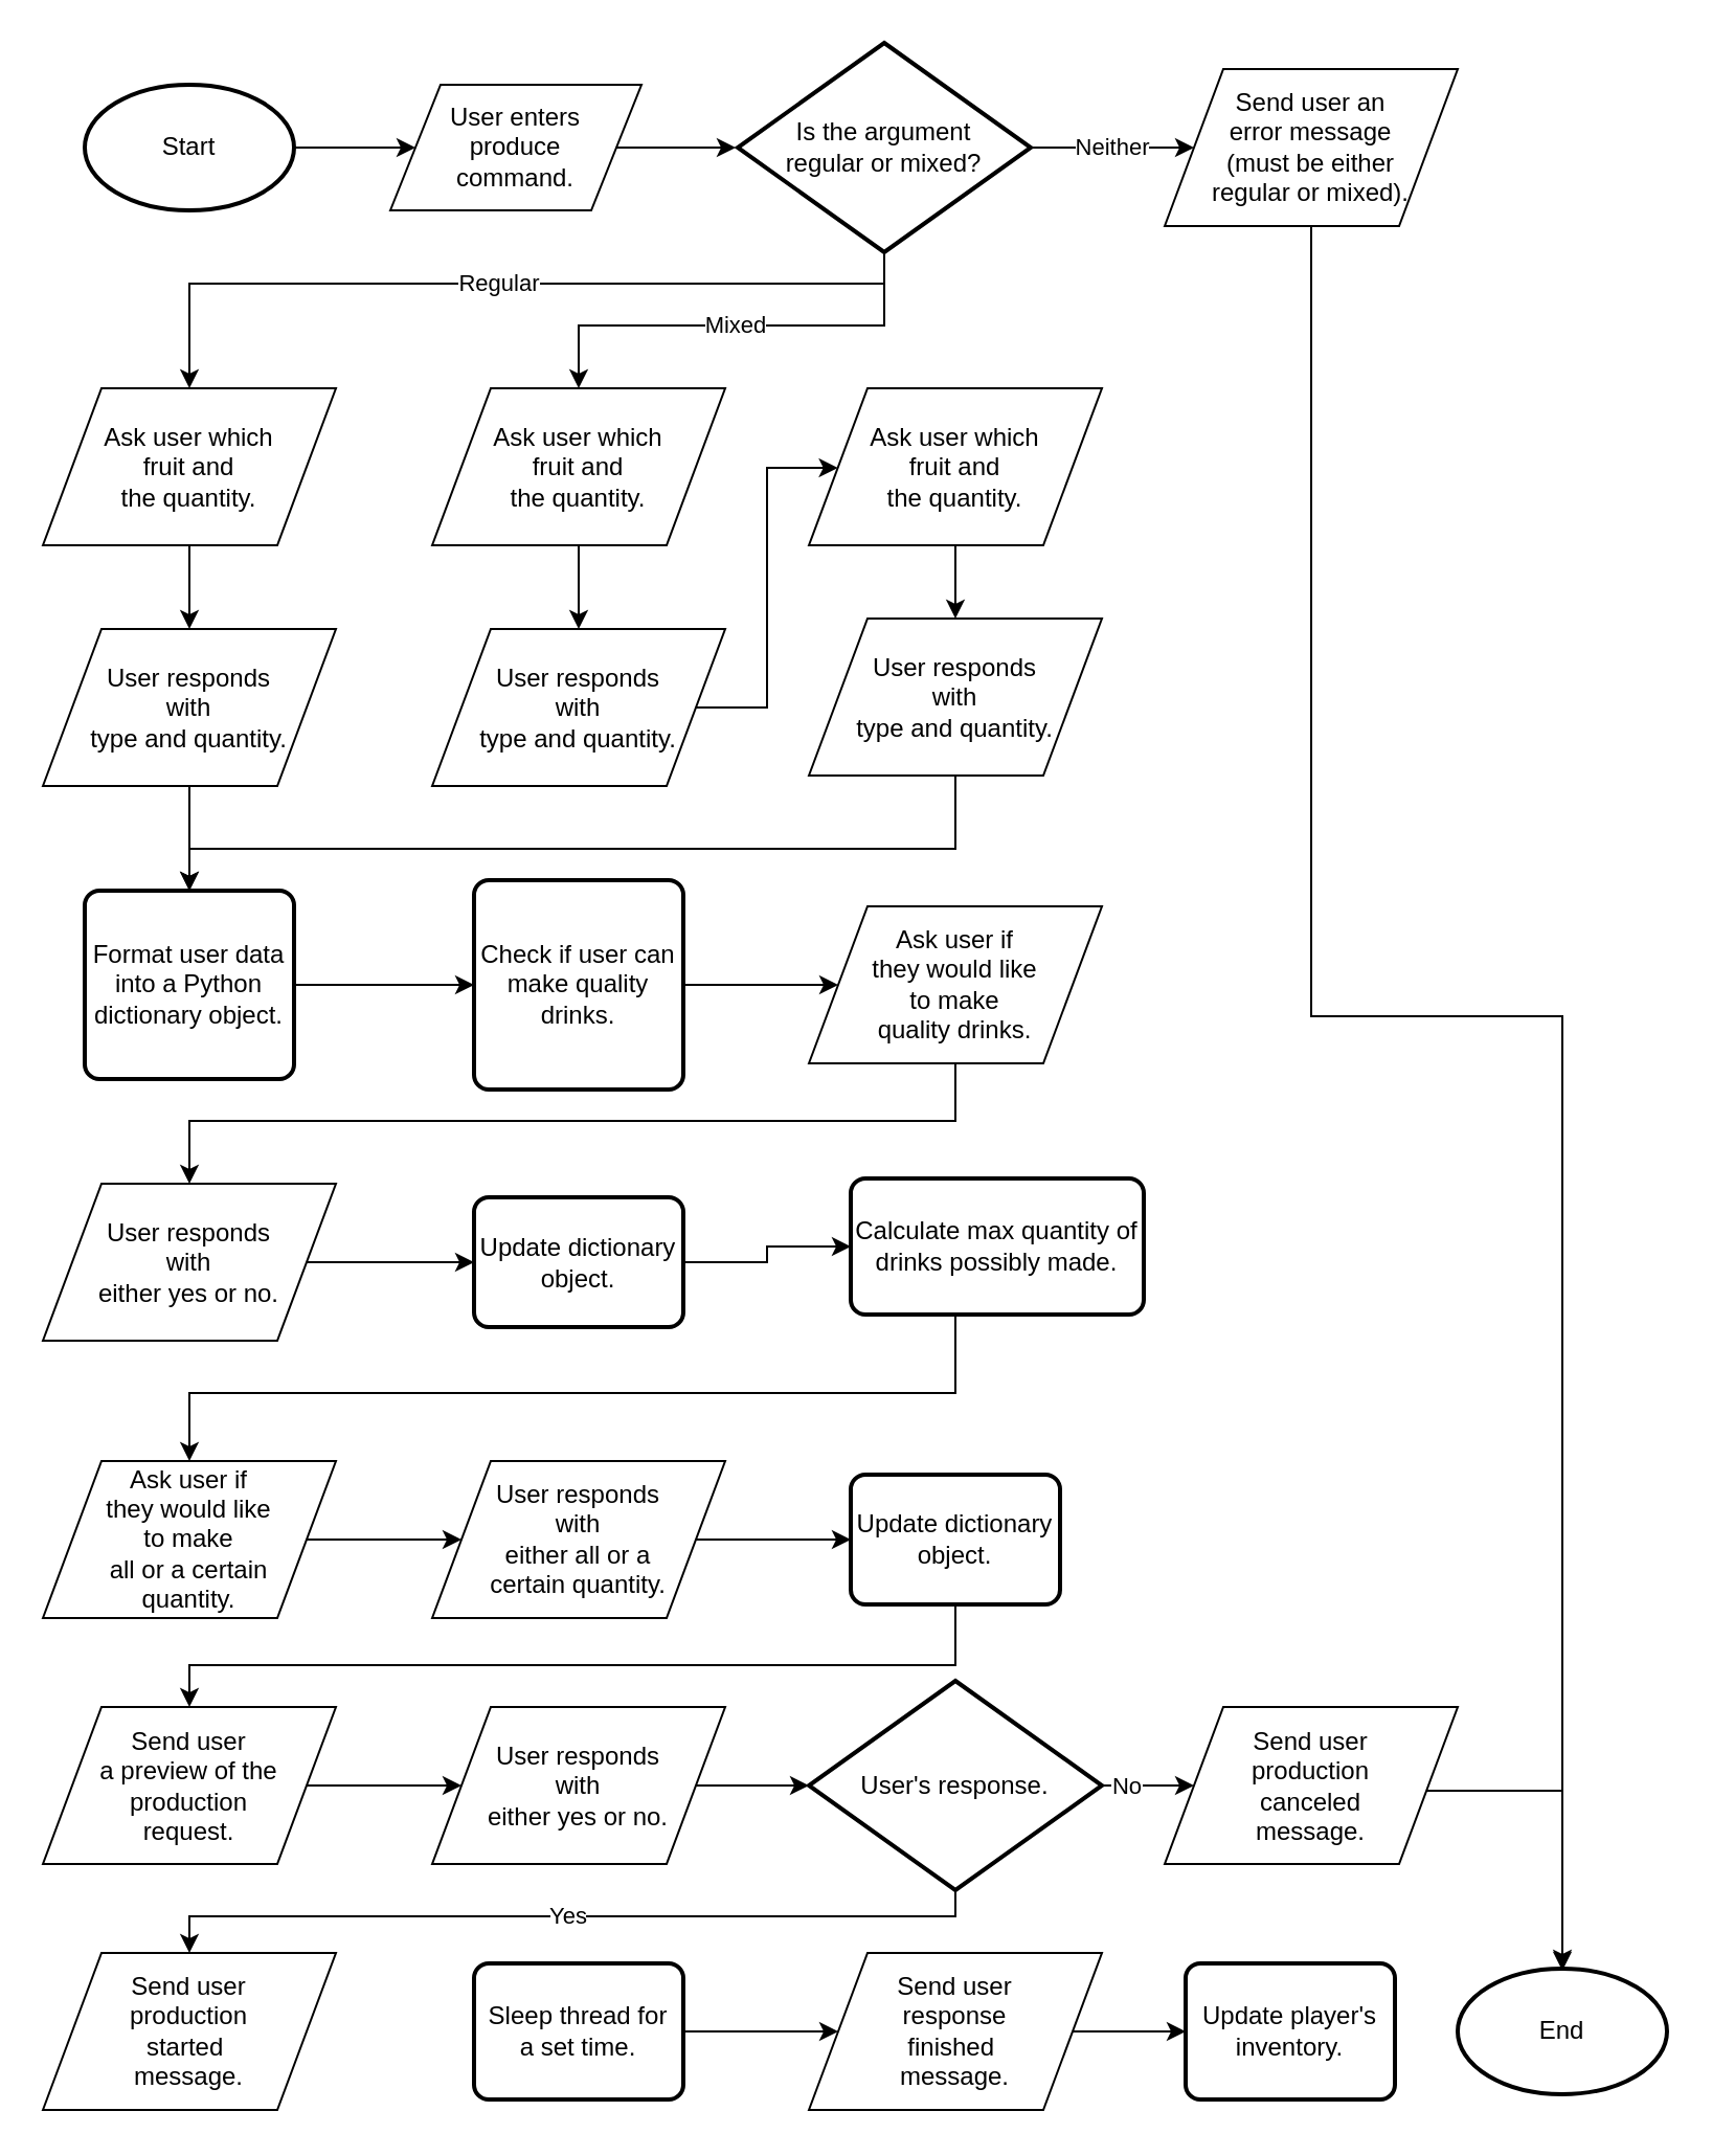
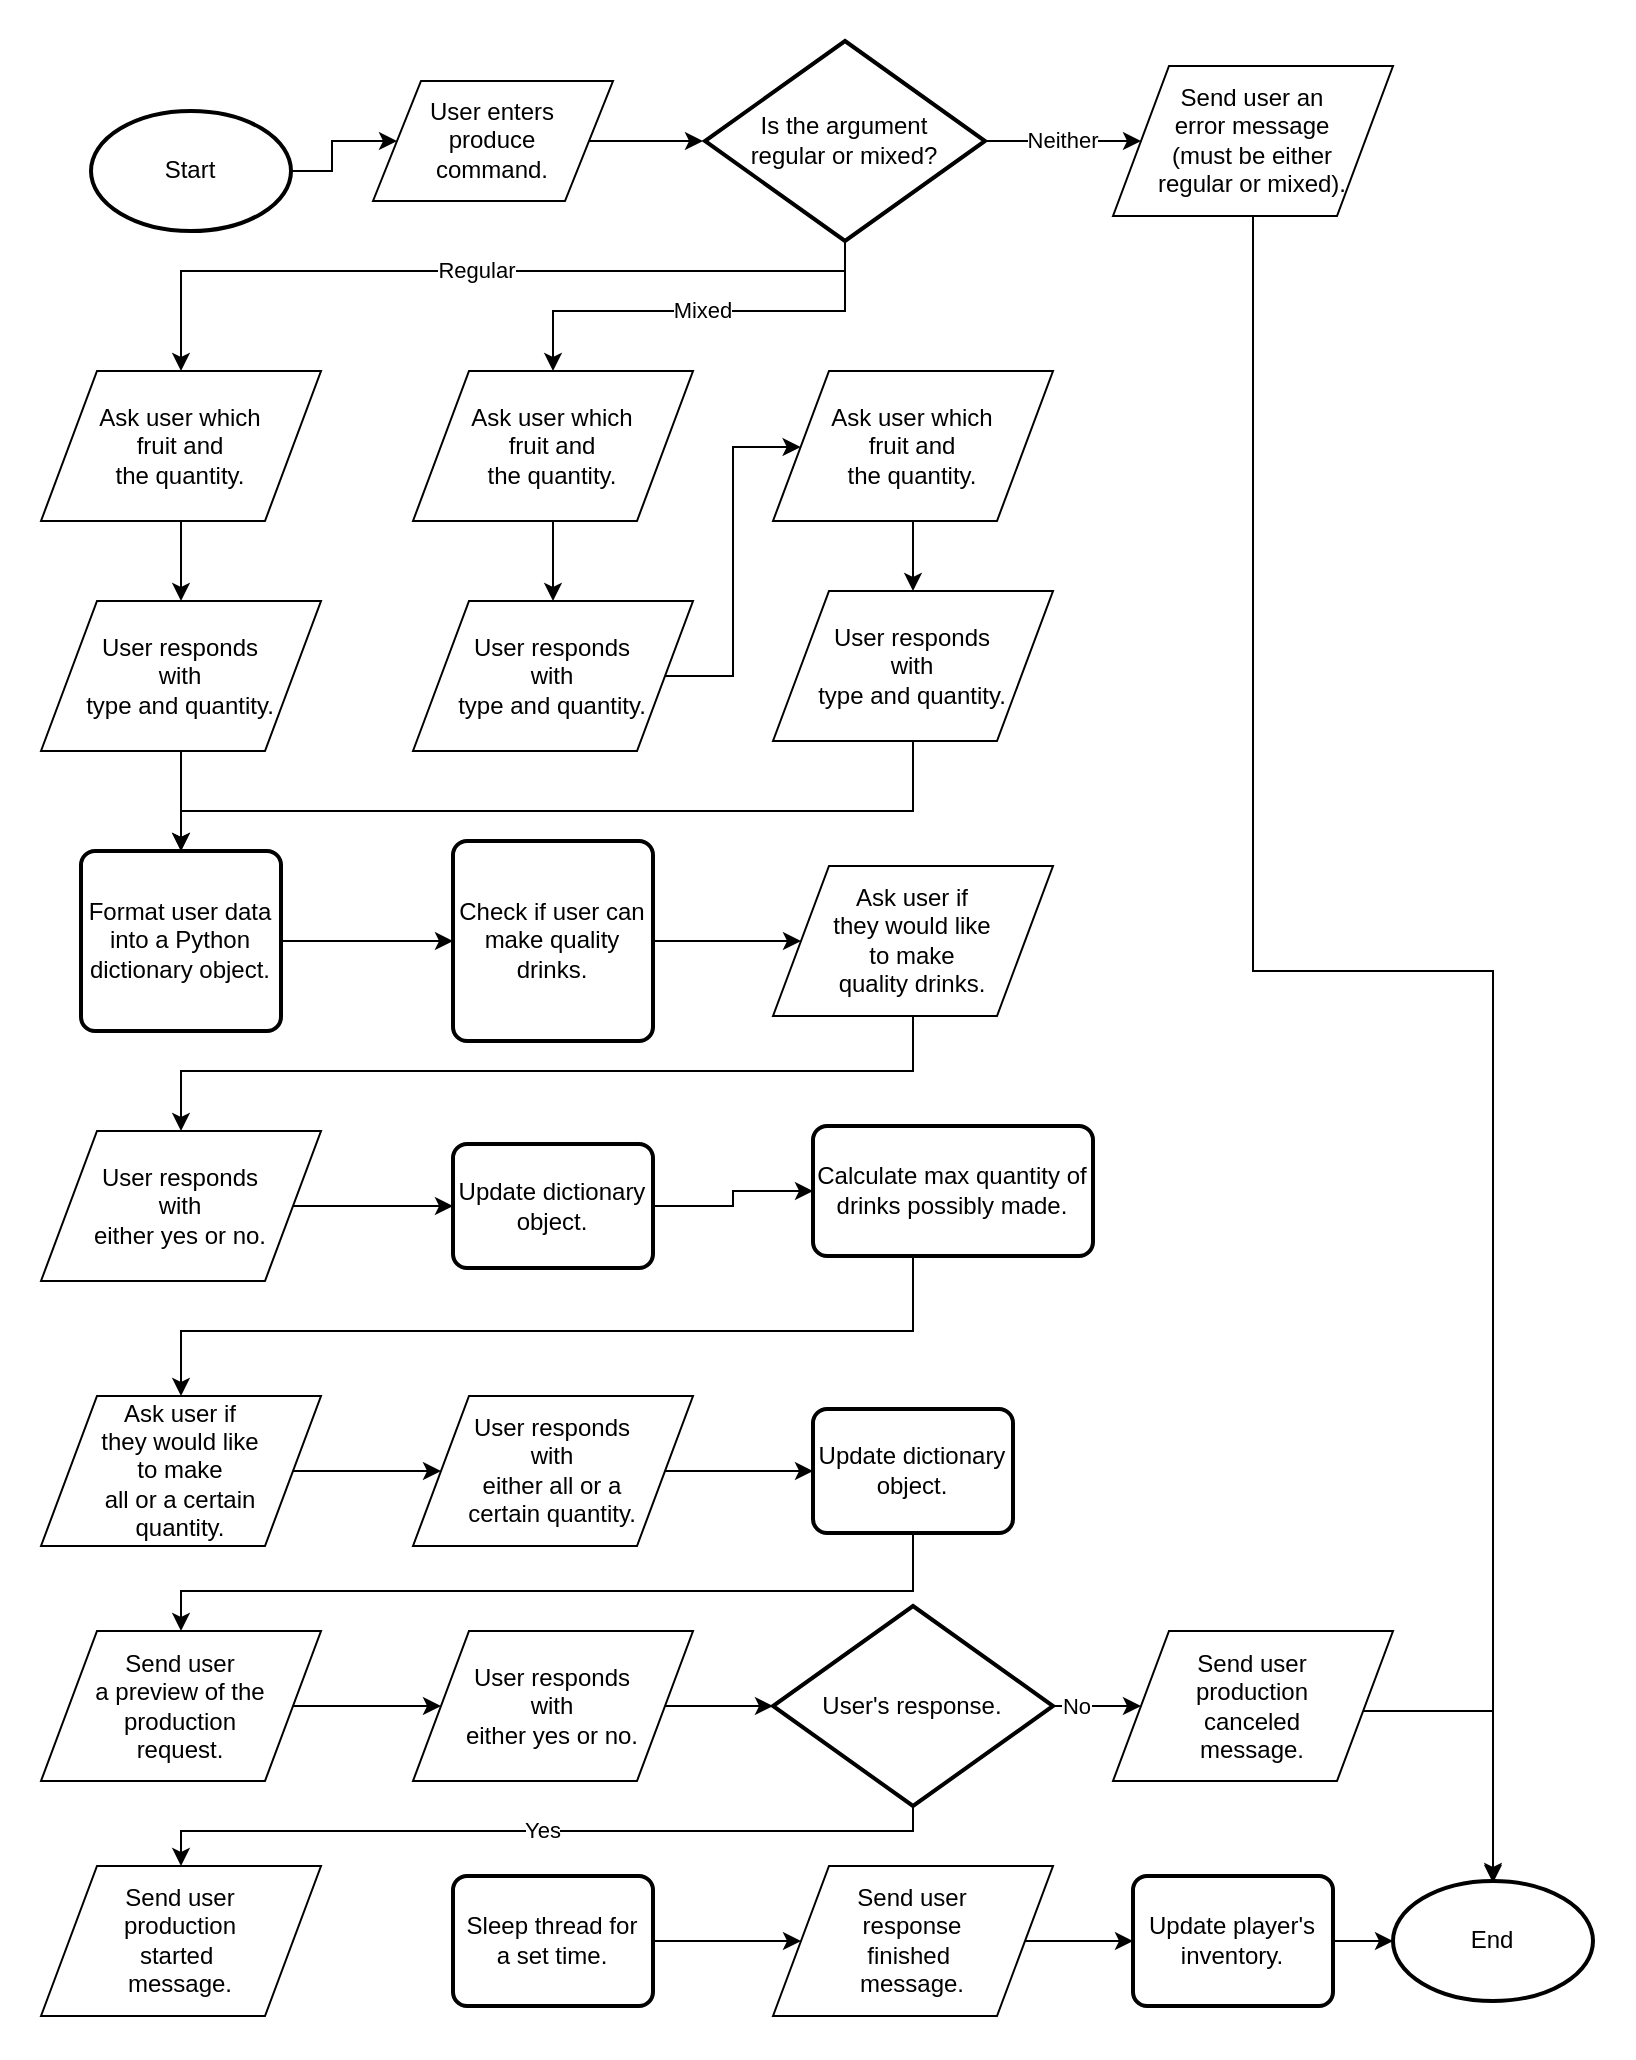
- <mxCell id="3" value="Start" style="strokeWidth=2;html=1;shape=mxgraph.flowchart.start_1;whiteSpace=wrap;" vertex="1" parent="1"><mxGeometry x="40" y="40" width="100" height="60" as="geometry" /></mxCell>
+ <mxCell id="3" value="Start" style="strokeWidth=2;html=1;shape=mxgraph.flowchart.start_1;whiteSpace=wrap;" vertex="1" parent="1"><mxGeometry x="45" y="55" width="100" height="60" as="geometry" /></mxCell>
+ <mxCell id="57" style="edgeStyle=orthogonalEdgeStyle;rounded=0;orthogonalLoop=1;jettySize=auto;html=1;entryX=0;entryY=0.5;entryDx=0;entryDy=0;entryPerimeter=0;" edge="1" parent="1" source="58" target="34"><mxGeometry relative="1" as="geometry" /></mxCell>
